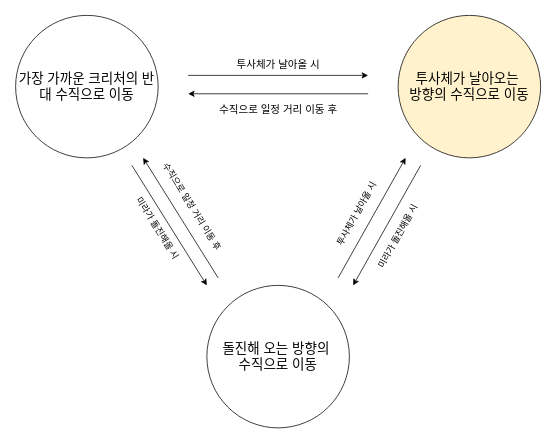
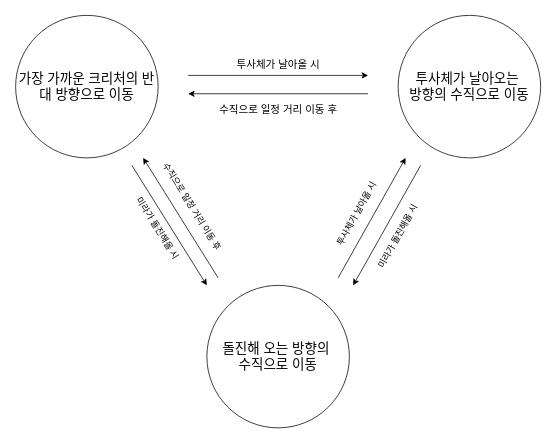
- <mxCell id="2" value="&lt;font style=&quot;font-size: 18px;&quot;&gt;가장 가까운 크리처의 반대 수직으로 이동&lt;/font&gt;" style="ellipse;whiteSpace=wrap;html=1;aspect=fixed;" vertex="1" parent="1"><mxGeometry x="20" y="20" width="190" height="190" as="geometry" /></mxCell>
+ <mxCell id="2" value="&lt;font style=&quot;font-size: 18px;&quot;&gt;가장 가까운 크리처의 반대 방향으로 이동&lt;/font&gt;" style="ellipse;whiteSpace=wrap;html=1;aspect=fixed;" vertex="1" parent="1"><mxGeometry x="20" y="20" width="190" height="190" as="geometry" /></mxCell>
- <mxCell id="3" value="&lt;font style=&quot;font-size: 18px;&quot;&gt;투사체가 날아오는&amp;nbsp;&lt;/font&gt;&lt;div&gt;&lt;font style=&quot;font-size: 18px;&quot;&gt;방향의 수직으로 이동&lt;/font&gt;&lt;/div&gt;" style="ellipse;whiteSpace=wrap;html=1;aspect=fixed;fillColor=#fff2cc;" vertex="1" parent="1"><mxGeometry x="530" y="20" width="190" height="190" as="geometry" /></mxCell>
+ <mxCell id="3" value="&lt;font style=&quot;font-size: 18px;&quot;&gt;투사체가 날아오는&amp;nbsp;&lt;/font&gt;&lt;div&gt;&lt;font style=&quot;font-size: 18px;&quot;&gt;방향의 수직으로 이동&lt;/font&gt;&lt;/div&gt;" style="ellipse;whiteSpace=wrap;html=1;aspect=fixed;" vertex="1" parent="1"><mxGeometry x="530" y="20" width="190" height="190" as="geometry" /></mxCell>
